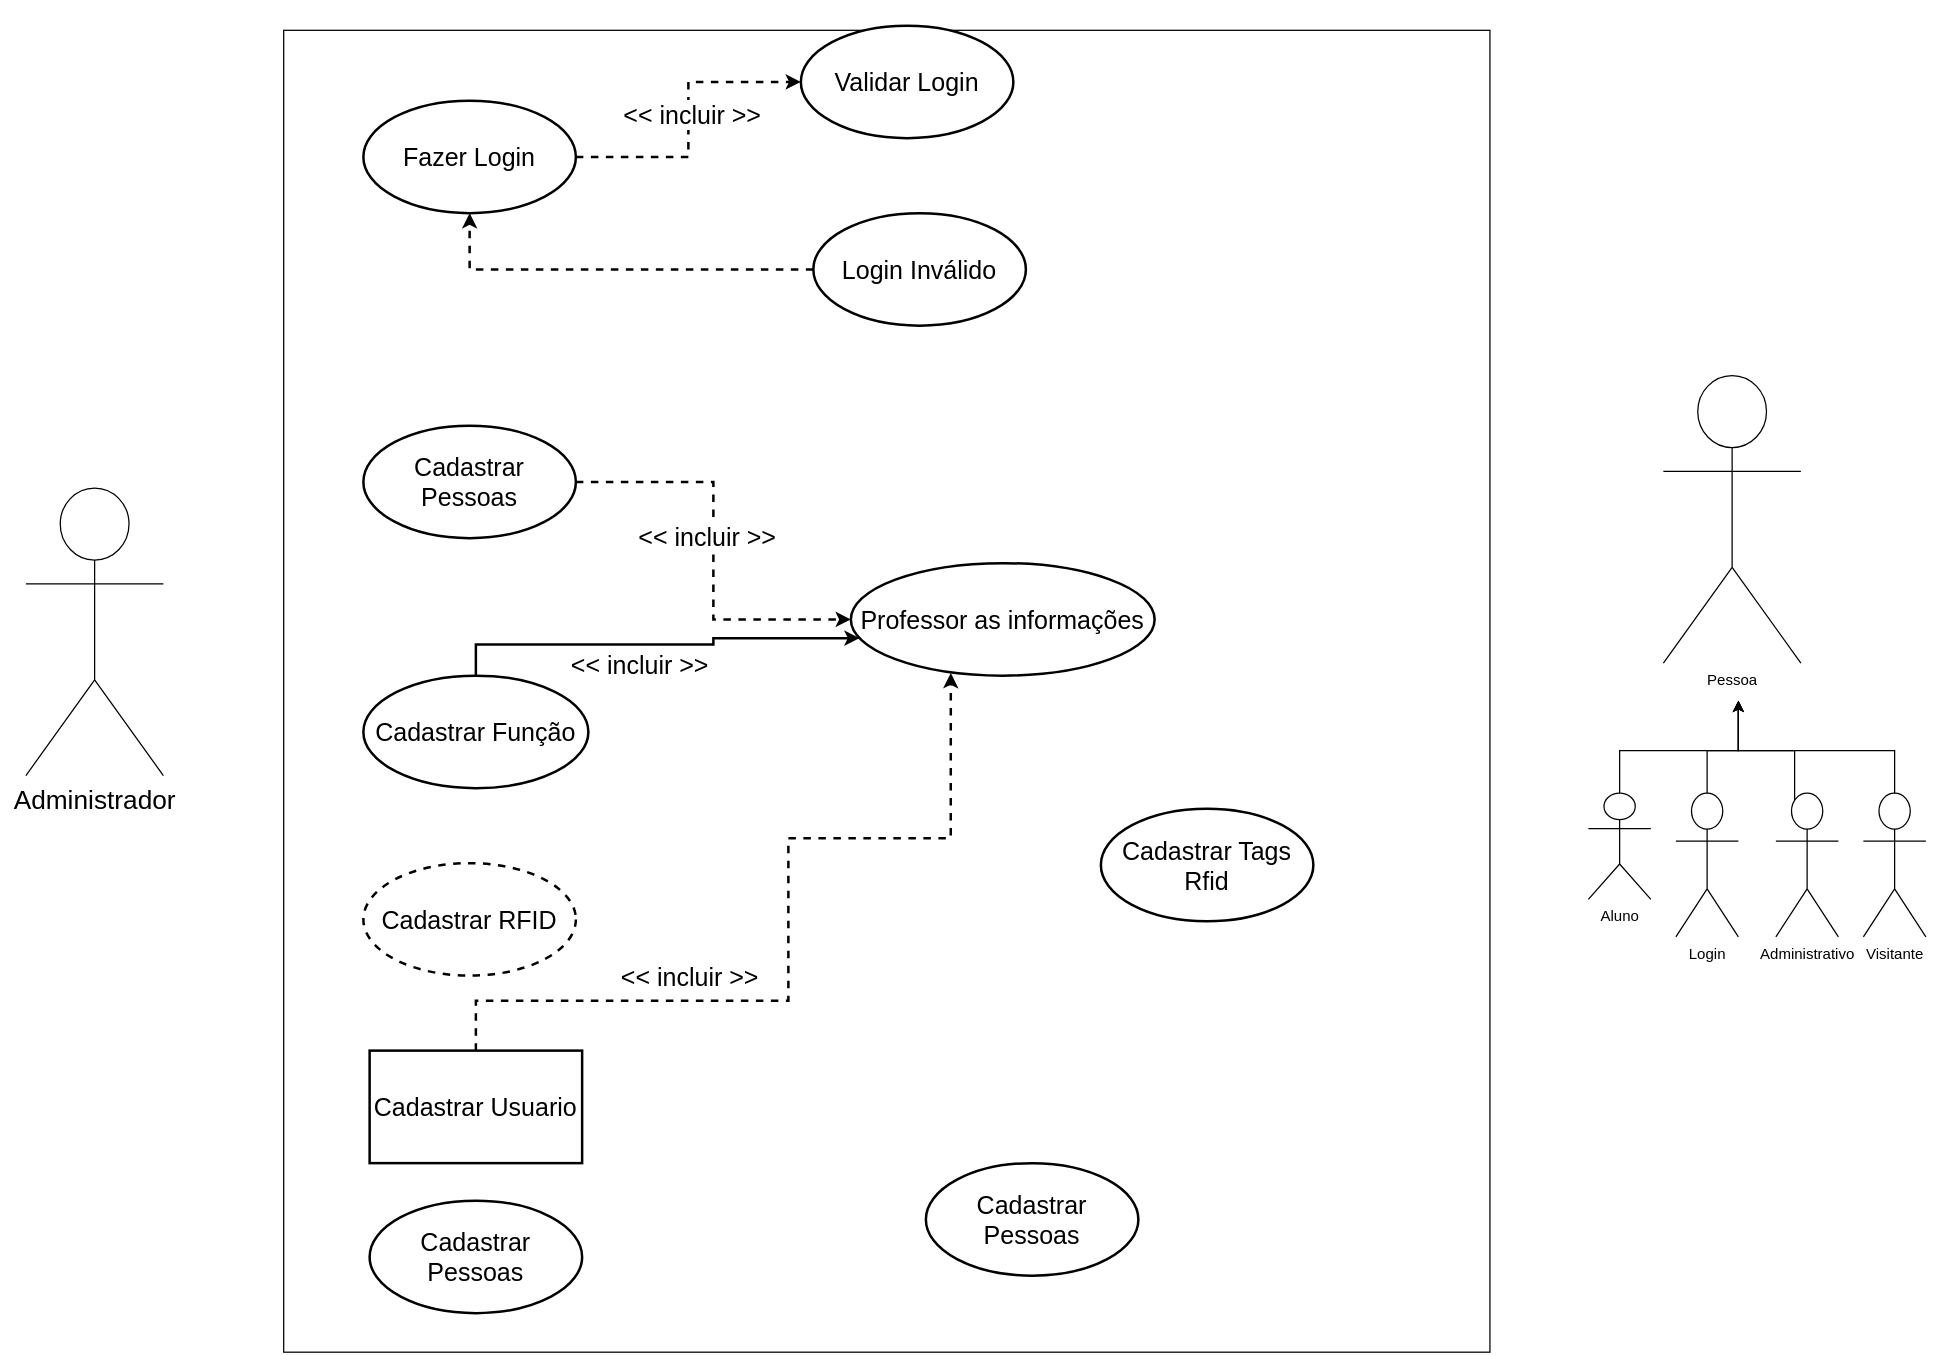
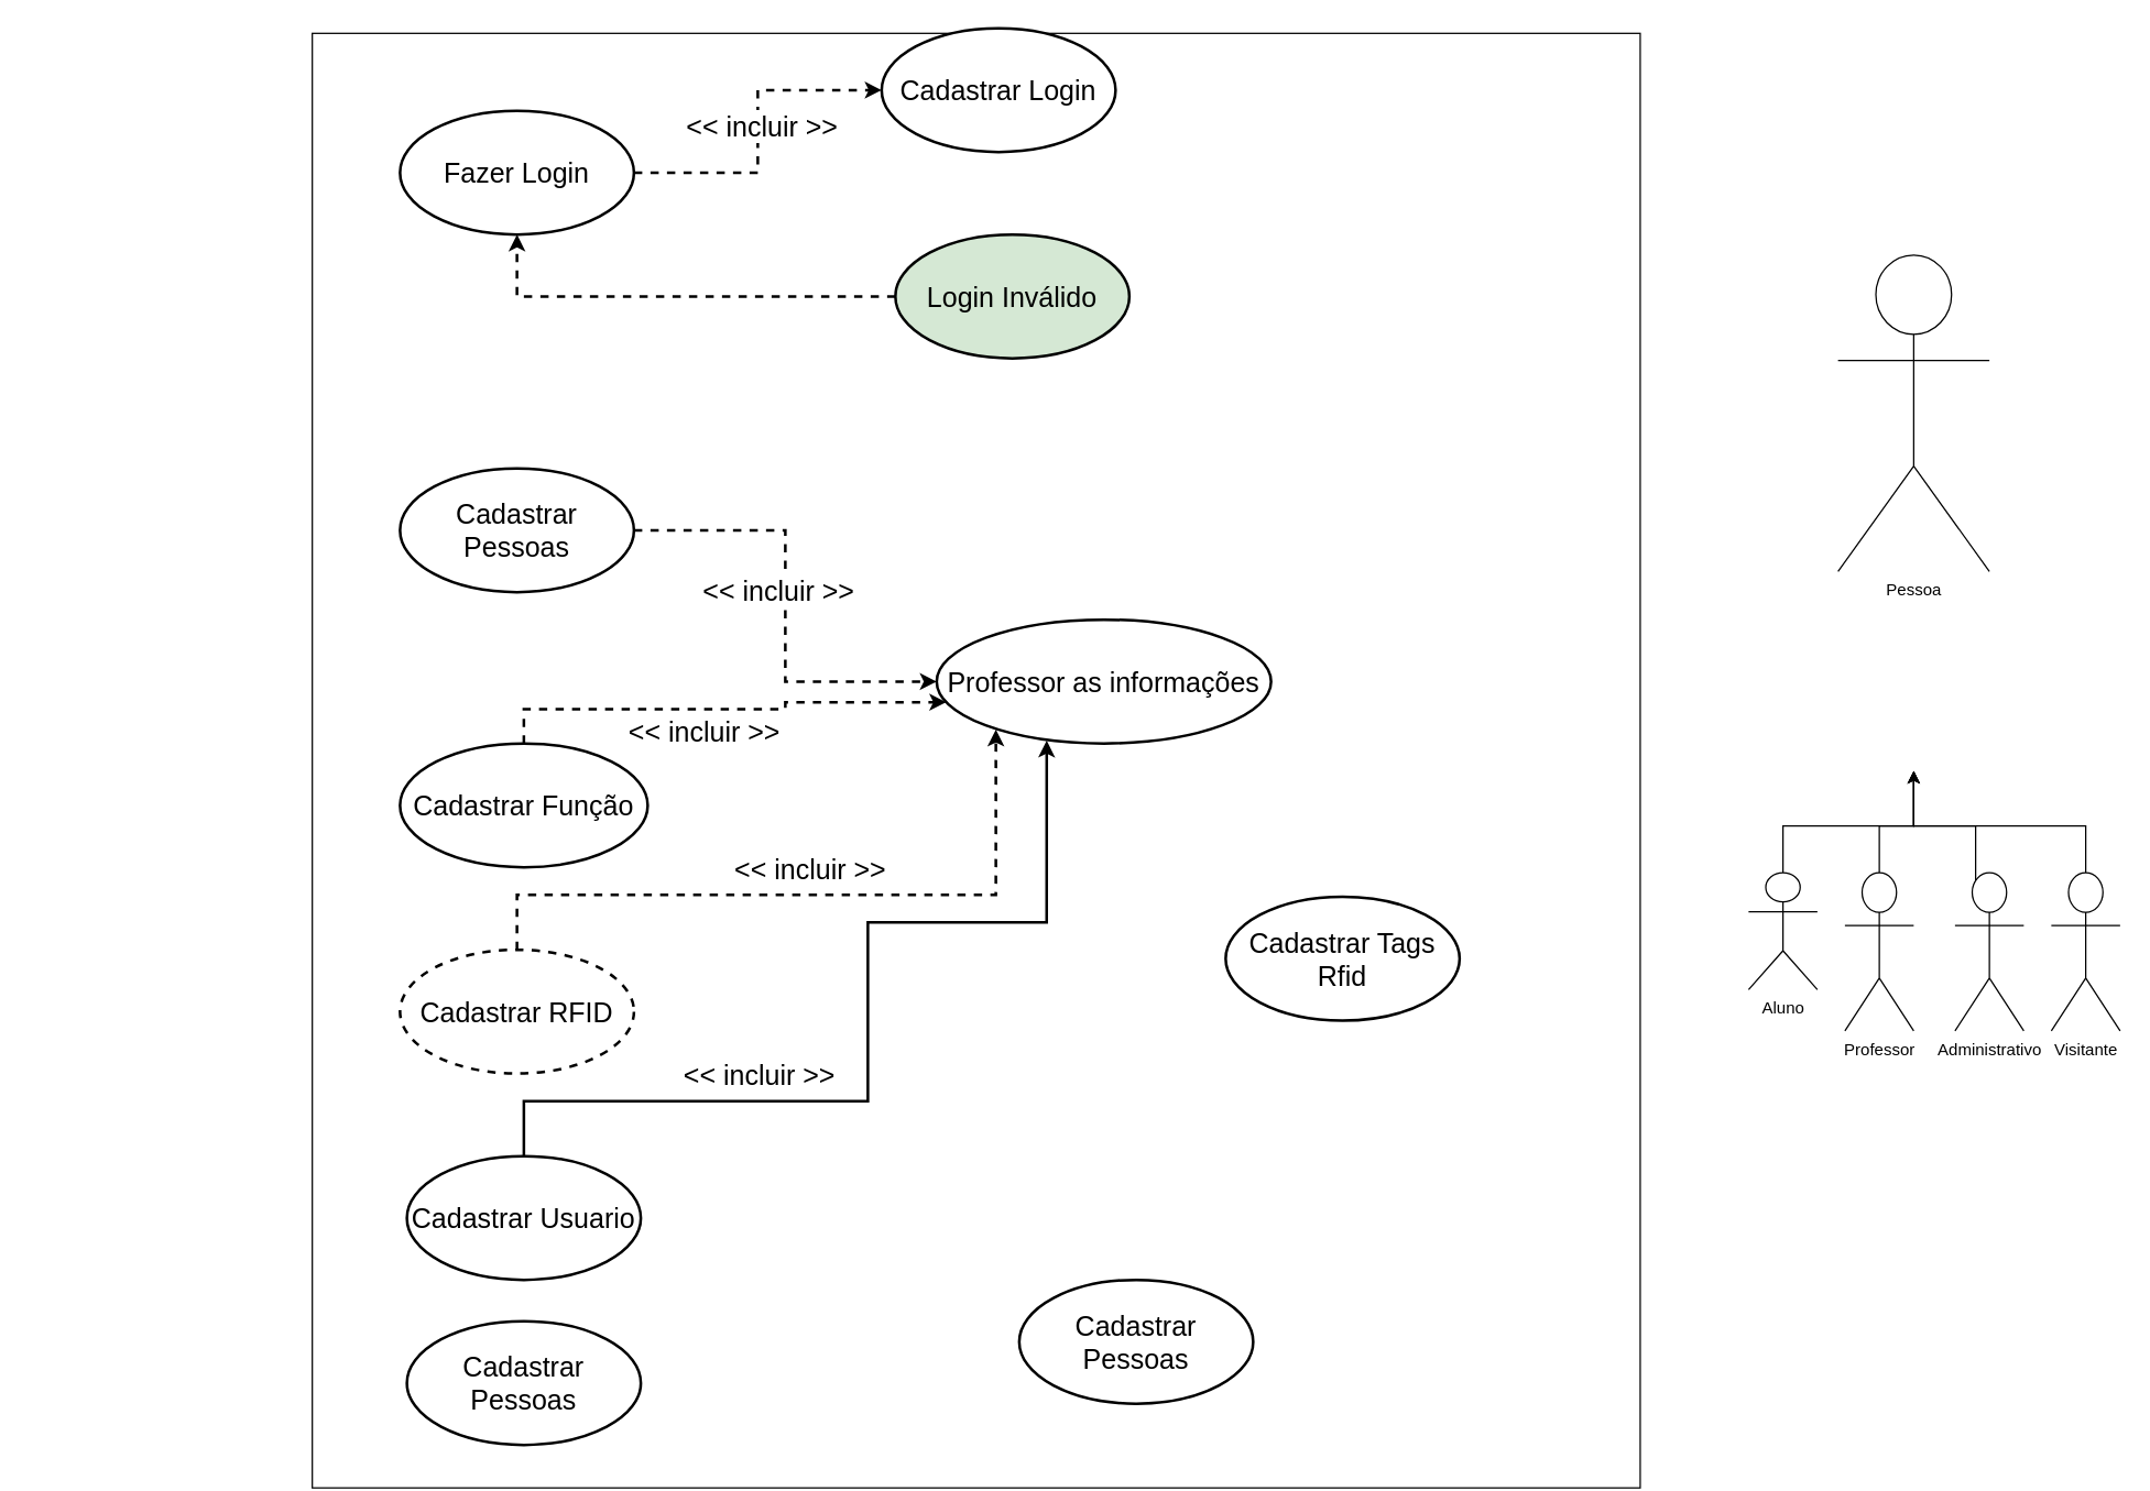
- <mxCell id="21" value="Validar Login" style="ellipse;whiteSpace=wrap;html=1;fontSize=20;strokeWidth=2;" vertex="1" parent="1"><mxGeometry x="640" y="20" width="170" height="90" as="geometry" /></mxCell>
+ <mxCell id="21" value="Cadastrar Login" style="ellipse;whiteSpace=wrap;html=1;fontSize=20;strokeWidth=2;" vertex="1" parent="1"><mxGeometry x="640" y="20" width="170" height="90" as="geometry" /></mxCell>
- <mxCell id="23" value="Login Inválido" style="ellipse;whiteSpace=wrap;html=1;fontSize=20;strokeWidth=2;" vertex="1" parent="1"><mxGeometry x="650" y="170" width="170" height="90" as="geometry" /></mxCell>
+ <mxCell id="23" value="Login Inválido" style="ellipse;whiteSpace=wrap;html=1;fontSize=20;strokeWidth=2;fillColor=#d5e8d4;" vertex="1" parent="1"><mxGeometry x="650" y="170" width="170" height="90" as="geometry" /></mxCell>
- <mxCell id="3" value="Pessoa" style="shape=umlActor;verticalLabelPosition=bottom;verticalAlign=top;html=1;outlineConnect=0;" vertex="1" parent="1"><mxGeometry x="1330" y="300" width="110" height="230" as="geometry" /></mxCell>
+ <mxCell id="3" value="Pessoa" style="shape=umlActor;verticalLabelPosition=bottom;verticalAlign=top;html=1;outlineConnect=0;" vertex="1" parent="1"><mxGeometry x="1335" y="185" width="110" height="230" as="geometry" /></mxCell>
- <mxCell id="15" value="Administrador" style="shape=umlActor;verticalLabelPosition=bottom;verticalAlign=top;html=1;outlineConnect=0;fontSize=21;" vertex="1" parent="1"><mxGeometry x="20" y="390" width="110" height="230" as="geometry" /></mxCell>
- <mxCell id="24" style="edgeStyle=orthogonalEdgeStyle;rounded=0;orthogonalLoop=1;jettySize=auto;html=1;dashed=0;strokeWidth=2;" edge="1" parent="1" source="26" target="20"><mxGeometry relative="1" as="geometry"><Array as="points"><mxPoint x="380" y="515" /><mxPoint x="570" y="515" /><mxPoint x="570" y="510" /></Array></mxGeometry></mxCell>
+ <mxCell id="24" style="edgeStyle=orthogonalEdgeStyle;rounded=0;orthogonalLoop=1;jettySize=auto;html=1;dashed=1;strokeWidth=2;" edge="1" parent="1" source="26" target="20"><mxGeometry relative="1" as="geometry"><Array as="points"><mxPoint x="380" y="515" /><mxPoint x="570" y="515" /><mxPoint x="570" y="510" /></Array></mxGeometry></mxCell>
+ <mxCell id="33" style="edgeStyle=orthogonalEdgeStyle;rounded=0;orthogonalLoop=1;jettySize=auto;html=1;entryX=0.177;entryY=0.888;entryDx=0;entryDy=0;entryPerimeter=0;dashed=1;strokeWidth=2;" edge="1" parent="1" source="27" target="20"><mxGeometry relative="1" as="geometry"><Array as="points"><mxPoint x="375" y="650" /><mxPoint x="723" y="650" /></Array></mxGeometry></mxCell>
+ <mxCell id="34" value="&lt;span style=&quot;font-size: 20px;&quot;&gt;&amp;lt;&amp;lt; incluir &amp;gt;&amp;gt;&lt;/span&gt;" style="edgeLabel;html=1;align=center;verticalAlign=middle;resizable=0;points=[];" vertex="1" connectable="0" parent="33"><mxGeometry x="-0.109" y="-5" relative="1" as="geometry"><mxPoint x="26" y="-25" as="offset" /></mxGeometry></mxCell>
- <mxCell id="19" value="Cadastrar Tags Rfid" style="ellipse;whiteSpace=wrap;html=1;fontSize=20;strokeWidth=2;" vertex="1" parent="1"><mxGeometry x="880" y="646.5" width="170" height="90" as="geometry" /></mxCell>
+ <mxCell id="19" value="Cadastrar Tags Rfid" style="ellipse;whiteSpace=wrap;html=1;fontSize=20;strokeWidth=2;" vertex="1" parent="1"><mxGeometry x="890" y="651.5" width="170" height="90" as="geometry" /></mxCell>
- <mxCell id="28" style="edgeStyle=orthogonalEdgeStyle;rounded=0;orthogonalLoop=1;jettySize=auto;html=1;dashed=1;strokeWidth=2;entryX=0.329;entryY=0.977;entryDx=0;entryDy=0;entryPerimeter=0;exitX=0.5;exitY=0;exitDx=0;exitDy=0;" edge="1" parent="1" source="30" target="20"><mxGeometry relative="1" as="geometry"><mxPoint x="380" y="830" as="sourcePoint" /><mxPoint x="760" y="540" as="targetPoint" /><Array as="points"><mxPoint x="380" y="800" /><mxPoint x="630" y="800" /><mxPoint x="630" y="670" /><mxPoint x="760" y="670" /></Array></mxGeometry></mxCell>
+ <mxCell id="28" style="edgeStyle=orthogonalEdgeStyle;rounded=0;orthogonalLoop=1;jettySize=auto;html=1;dashed=0;strokeWidth=2;entryX=0.329;entryY=0.977;entryDx=0;entryDy=0;entryPerimeter=0;exitX=0.5;exitY=0;exitDx=0;exitDy=0;" edge="1" parent="1" source="30" target="20"><mxGeometry relative="1" as="geometry"><mxPoint x="380" y="830" as="sourcePoint" /><mxPoint x="760" y="540" as="targetPoint" /><Array as="points"><mxPoint x="380" y="800" /><mxPoint x="630" y="800" /><mxPoint x="630" y="670" /><mxPoint x="760" y="670" /></Array></mxGeometry></mxCell>
- <mxCell id="7" value="Login" style="shape=umlActor;verticalLabelPosition=bottom;verticalAlign=top;html=1;outlineConnect=0;" vertex="1" parent="1"><mxGeometry x="1340" y="634" width="50" height="115" as="geometry" /></mxCell>
+ <mxCell id="7" value="Professor" style="shape=umlActor;verticalLabelPosition=bottom;verticalAlign=top;html=1;outlineConnect=0;" vertex="1" parent="1"><mxGeometry x="1340" y="634" width="50" height="115" as="geometry" /></mxCell>
- <mxCell id="30" value="Cadastrar Usuario" style="whiteSpace=wrap;html=1;fontSize=20;strokeWidth=2;rounded=0;" vertex="1" parent="1"><mxGeometry x="295" y="840" width="170" height="90" as="geometry" /></mxCell>
+ <mxCell id="30" value="Cadastrar Usuario" style="ellipse;whiteSpace=wrap;html=1;fontSize=20;strokeWidth=2;" vertex="1" parent="1"><mxGeometry x="295" y="840" width="170" height="90" as="geometry" /></mxCell>
